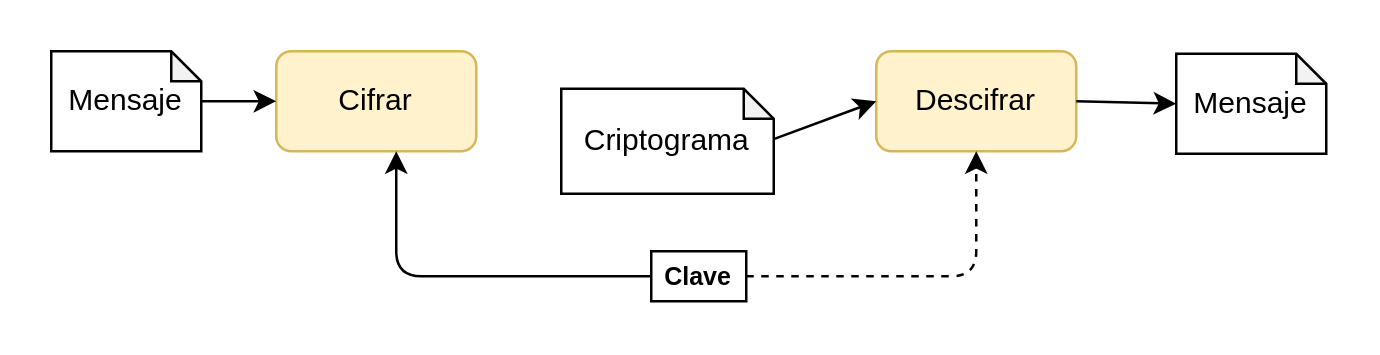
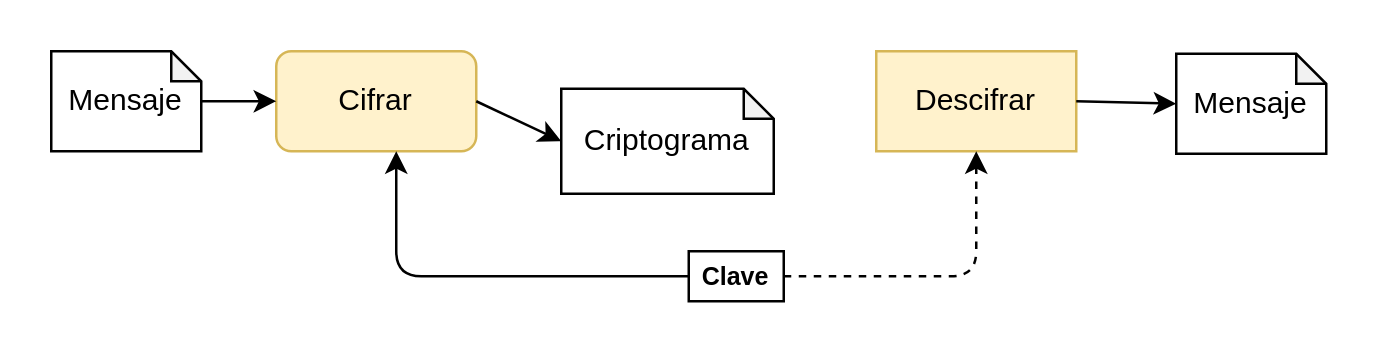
- <mxCell id="3" value="Descifrar" style="rounded=1;whiteSpace=wrap;html=1;fillColor=#fff2cc;strokeColor=#d6b656;" parent="1" vertex="1"><mxGeometry x="350" y="20" width="80" height="40" as="geometry" /></mxCell>
+ <mxCell id="3" value="Descifrar" style="whiteSpace=wrap;html=1;fillColor=#fff2cc;strokeColor=#d6b656;rounded=0;" parent="1" vertex="1"><mxGeometry x="350" y="20" width="80" height="40" as="geometry" /></mxCell>
+ <mxCell id="7" value="" style="endArrow=classic;html=1;exitX=1;exitY=0.5;exitDx=0;exitDy=0;entryX=0;entryY=0.5;entryDx=0;entryDy=0;entryPerimeter=0;" parent="1" source="2" target="4" edge="1"><mxGeometry width="50" height="50" relative="1" as="geometry"><mxPoint x="257.5" y="140" as="sourcePoint" /><mxPoint x="307.5" y="90" as="targetPoint" /></mxGeometry></mxCell>
- <mxCell id="8" value="" style="endArrow=classic;html=1;exitX=1.003;exitY=0.477;exitDx=0;exitDy=0;exitPerimeter=0;entryX=0;entryY=0.5;entryDx=0;entryDy=0;" parent="1" source="4" target="3" edge="1"><mxGeometry width="50" height="50" relative="1" as="geometry"><mxPoint x="317.5" y="150" as="sourcePoint" /><mxPoint x="367.5" y="100" as="targetPoint" /></mxGeometry></mxCell>
- <mxCell id="5" value="&lt;b&gt;&lt;font style=&quot;font-size: 10px&quot;&gt;Clave&lt;/font&gt;&lt;/b&gt;" style="rounded=0;whiteSpace=wrap;html=1;" parent="1" vertex="1"><mxGeometry x="260" y="100" width="38" height="20" as="geometry" /></mxCell>
+ <mxCell id="5" value="&lt;b&gt;&lt;font style=&quot;font-size: 10px&quot;&gt;Clave&lt;/font&gt;&lt;/b&gt;" style="rounded=0;whiteSpace=wrap;html=1;" parent="1" vertex="1"><mxGeometry x="275" y="100" width="38" height="20" as="geometry" /></mxCell>
